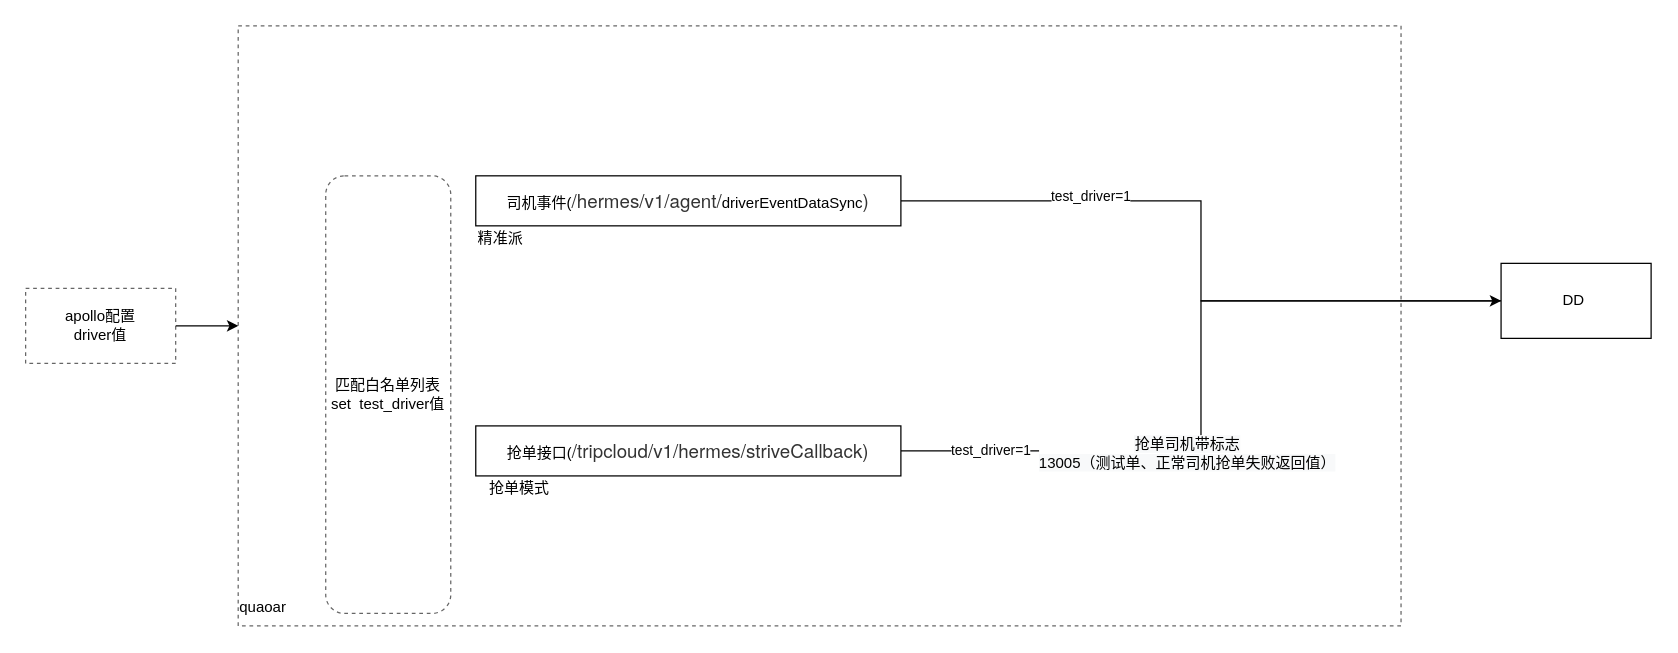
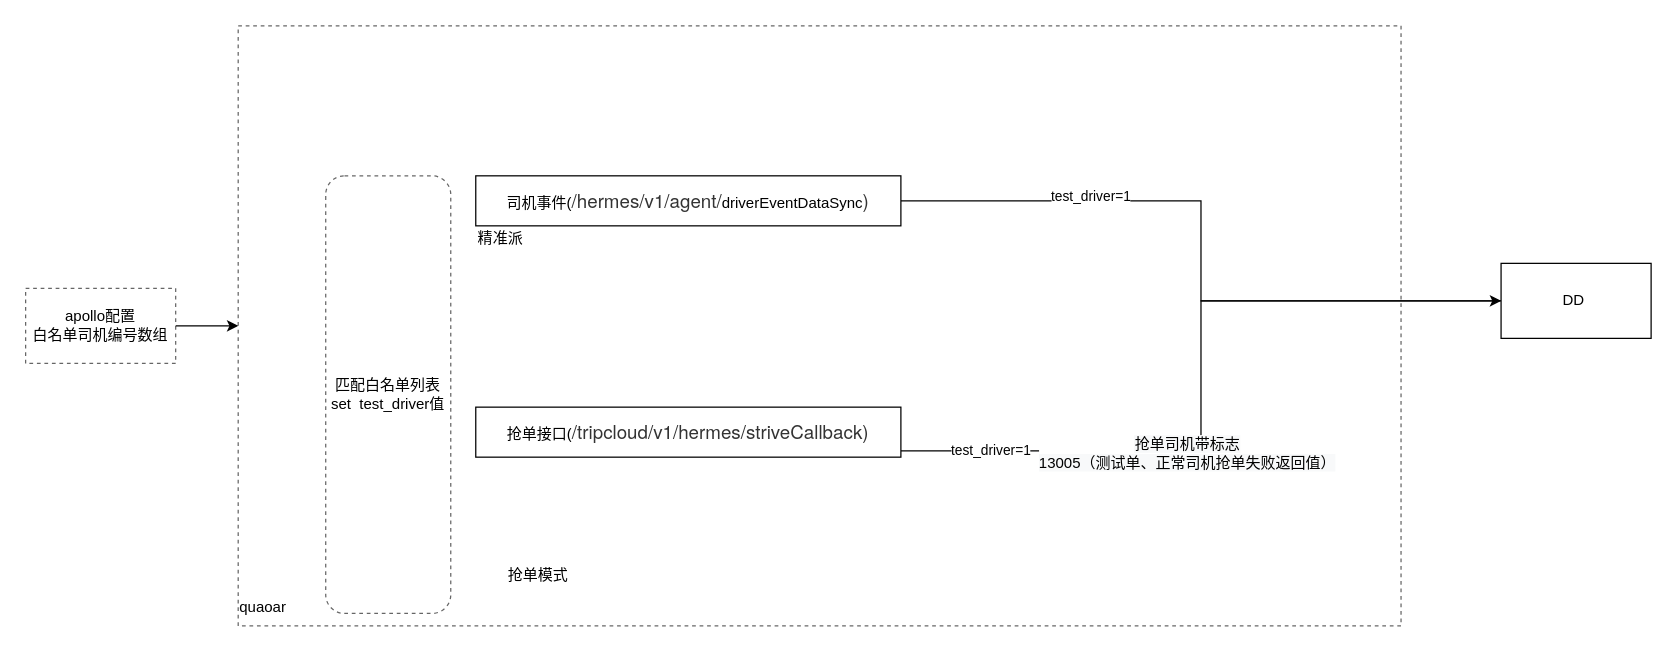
- <mxCell id="15" value="apollo配置&lt;br&gt;driver值" style="rounded=0;whiteSpace=wrap;html=1;dashed=1;opacity=60;" vertex="1" parent="1"><mxGeometry x="20" y="230" width="120" height="60" as="geometry" /></mxCell>
+ <mxCell id="15" value="apollo配置&lt;br&gt;白名单司机编号数组" style="rounded=0;whiteSpace=wrap;html=1;dashed=1;opacity=60;" vertex="1" parent="1"><mxGeometry x="20" y="230" width="120" height="60" as="geometry" /></mxCell>
- <mxCell id="10" value="抢单接口(&lt;span style=&quot;background-color: rgb(255 , 255 , 255) ; color: rgb(51 , 51 , 51) ; font-family: &amp;#34;helvetica neue&amp;#34; , &amp;#34;helvetica&amp;#34; , &amp;#34;arial&amp;#34; , sans-serif ; font-size: 15px&quot;&gt;/tripcloud/v1/hermes/striveCallback)&lt;/span&gt;" style="rounded=0;whiteSpace=wrap;html=1;" vertex="1" parent="1"><mxGeometry x="380" y="340" width="340" height="40" as="geometry" /></mxCell>
+ <mxCell id="10" value="抢单接口(&lt;span style=&quot;background-color: rgb(255 , 255 , 255) ; color: rgb(51 , 51 , 51) ; font-family: &amp;#34;helvetica neue&amp;#34; , &amp;#34;helvetica&amp;#34; , &amp;#34;arial&amp;#34; , sans-serif ; font-size: 15px&quot;&gt;/tripcloud/v1/hermes/striveCallback)&lt;/span&gt;" style="rounded=0;whiteSpace=wrap;html=1;" vertex="1" parent="1"><mxGeometry x="380" y="325" width="340" height="40" as="geometry" /></mxCell>
- <mxCell id="12" value="抢单模式" style="text;html=1;strokeColor=none;fillColor=none;align=center;verticalAlign=middle;whiteSpace=wrap;rounded=0;dashed=1;opacity=60;" vertex="1" parent="1"><mxGeometry x="380" y="380" width="70" height="20" as="geometry" /></mxCell>
+ <mxCell id="12" value="抢单模式" style="text;html=1;strokeColor=none;fillColor=none;align=center;verticalAlign=middle;whiteSpace=wrap;rounded=0;dashed=1;opacity=60;" vertex="1" parent="1"><mxGeometry x="395" y="450" width="70" height="20" as="geometry" /></mxCell>
